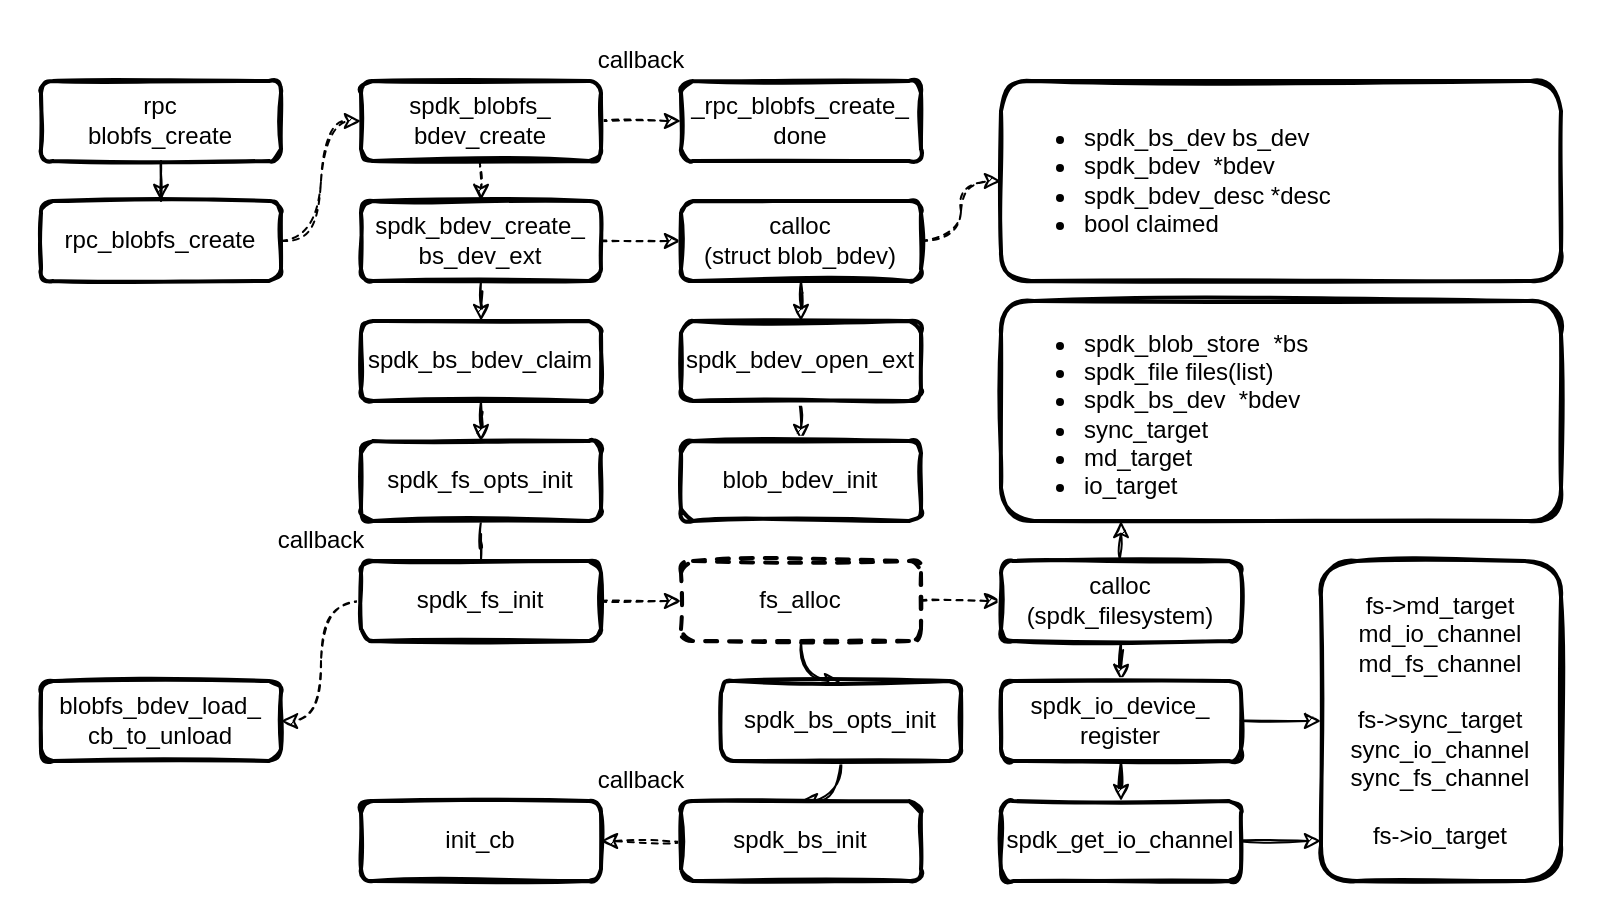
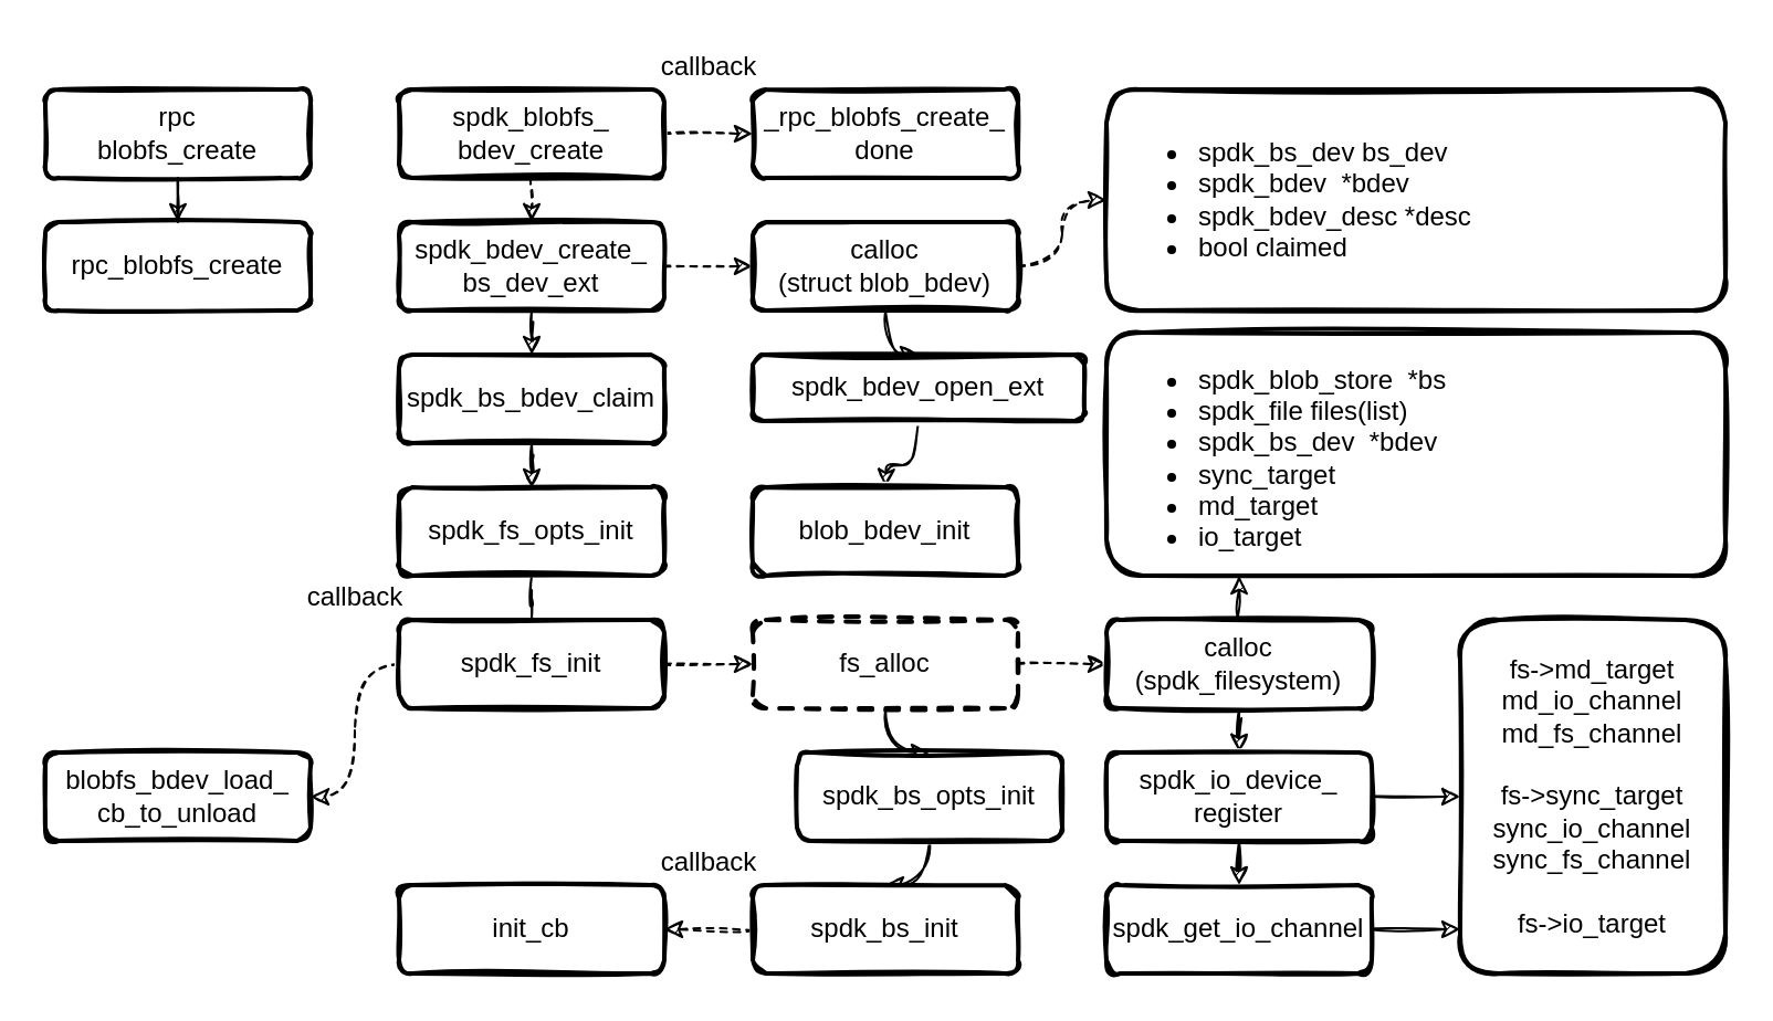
- <mxCell id="6" style="edgeStyle=orthogonalEdgeStyle;rounded=0;sketch=1;orthogonalLoop=1;jettySize=auto;html=1;entryX=0;entryY=0.5;entryDx=0;entryDy=0;curved=1;dashed=1;" edge="1" parent="1" source="7" target="10"><mxGeometry relative="1" as="geometry" /></mxCell>
- <mxCell id="29" value="spdk_bdev_open_ext" style="rounded=1;whiteSpace=wrap;html=1;strokeWidth=2;fillWeight=1;hachureGap=4;hachureAngle=45;sketch=1;fillColor=#FFFFFF;" vertex="1" parent="1"><mxGeometry x="340" y="160" width="120" height="40" as="geometry" /></mxCell>
+ <mxCell id="29" value="spdk_bdev_open_ext" style="rounded=1;whiteSpace=wrap;html=1;strokeWidth=2;fillWeight=1;hachureGap=4;hachureAngle=45;sketch=1;fillColor=#FFFFFF;" vertex="1" parent="1"><mxGeometry x="340" y="160" width="150" height="30" as="geometry" /></mxCell>
